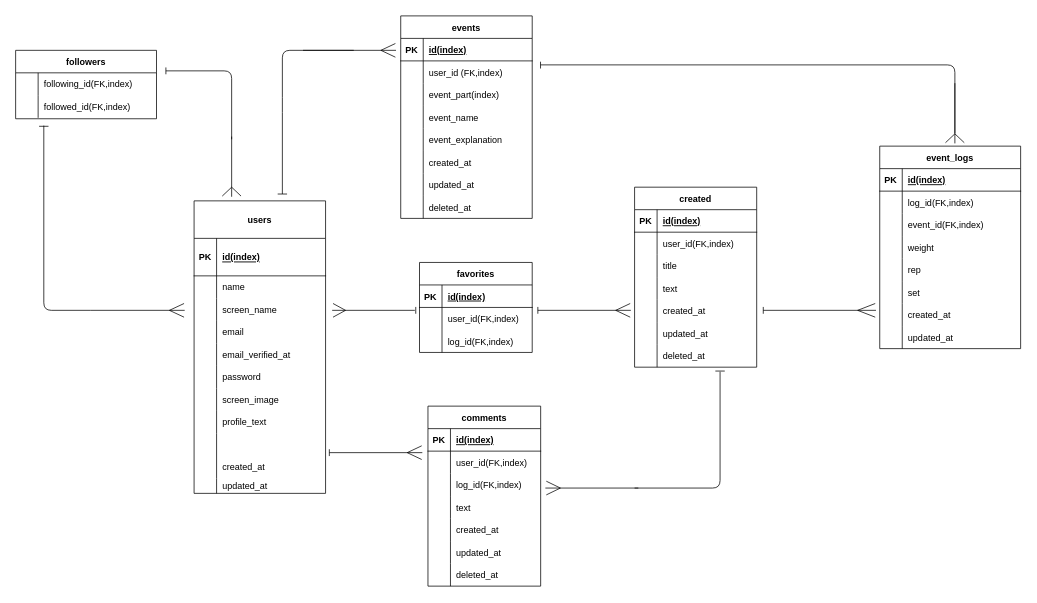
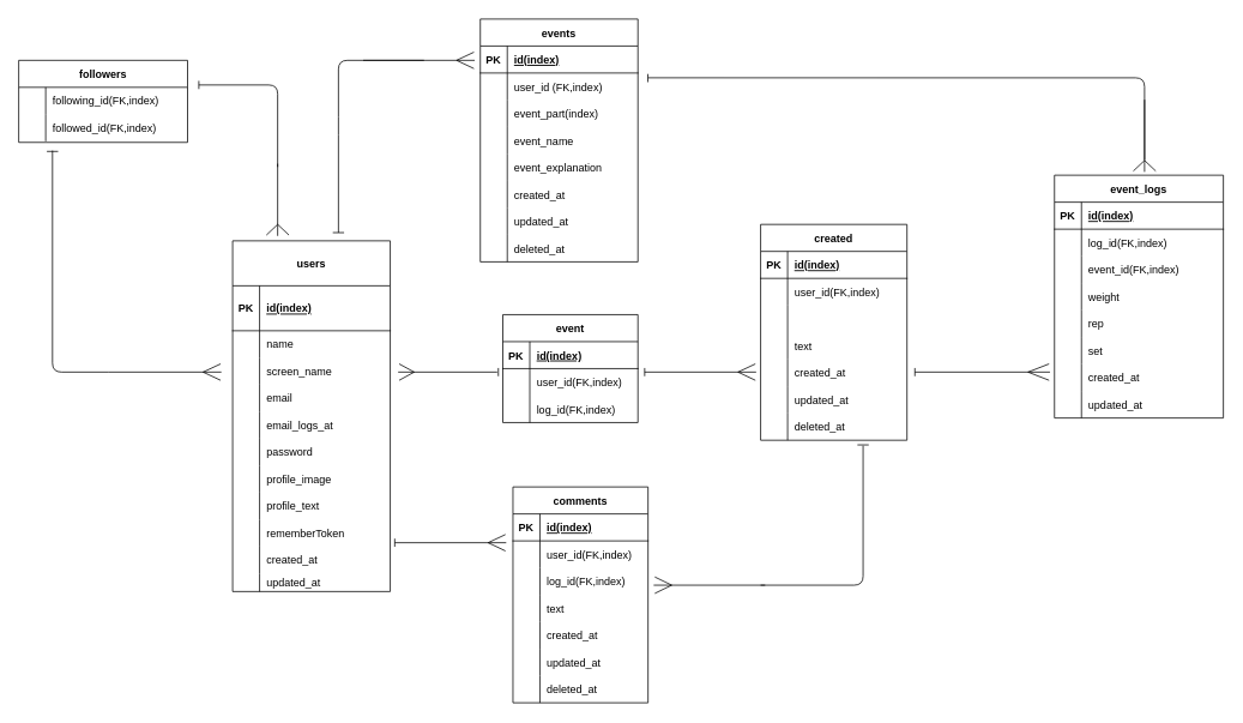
- <mxCell id="93" value="title" style="shape=partialRectangle;overflow=hidden;connectable=0;fillColor=none;top=0;left=0;bottom=0;right=0;align=left;spacingLeft=6;" parent="91" vertex="1"><mxGeometry x="30" width="132.804" height="30" as="geometry" /></mxCell>
- <mxCell id="106" value="favorites" style="shape=table;startSize=30;container=1;collapsible=1;childLayout=tableLayout;fixedRows=1;rowLines=0;fontStyle=1;align=center;resizeLast=1;" parent="1" vertex="1"><mxGeometry x="558.505" y="349.428" width="150.28" height="120" as="geometry" /></mxCell>
+ <mxCell id="106" value="event" style="shape=table;startSize=30;container=1;collapsible=1;childLayout=tableLayout;fixedRows=1;rowLines=0;fontStyle=1;align=center;resizeLast=1;" parent="1" vertex="1"><mxGeometry x="558.505" y="349.428" width="150.28" height="120" as="geometry" /></mxCell>
- <mxCell id="65" value="email_verified_at" style="shape=partialRectangle;overflow=hidden;connectable=0;fillColor=none;top=0;left=0;bottom=0;right=0;align=left;spacingLeft=6;" parent="63" vertex="1"><mxGeometry x="30" width="145.327" height="30" as="geometry" /></mxCell>
+ <mxCell id="65" value="email_logs_at" style="shape=partialRectangle;overflow=hidden;connectable=0;fillColor=none;top=0;left=0;bottom=0;right=0;align=left;spacingLeft=6;" parent="63" vertex="1"><mxGeometry x="30" width="145.327" height="30" as="geometry" /></mxCell>
- <mxCell id="71" value="screen_image" style="shape=partialRectangle;overflow=hidden;connectable=0;fillColor=none;top=0;left=0;bottom=0;right=0;align=left;spacingLeft=6;" parent="69" vertex="1"><mxGeometry x="30" width="145.327" height="30" as="geometry" /></mxCell>
+ <mxCell id="71" value="profile_image" style="shape=partialRectangle;overflow=hidden;connectable=0;fillColor=none;top=0;left=0;bottom=0;right=0;align=left;spacingLeft=6;" parent="69" vertex="1"><mxGeometry x="30" width="145.327" height="30" as="geometry" /></mxCell>
+ <mxCell id="77" value="rememberToken" style="shape=partialRectangle;overflow=hidden;connectable=0;fillColor=none;top=0;left=0;bottom=0;right=0;align=left;spacingLeft=6;" parent="75" vertex="1"><mxGeometry x="30" width="145.327" height="30" as="geometry" /></mxCell>
